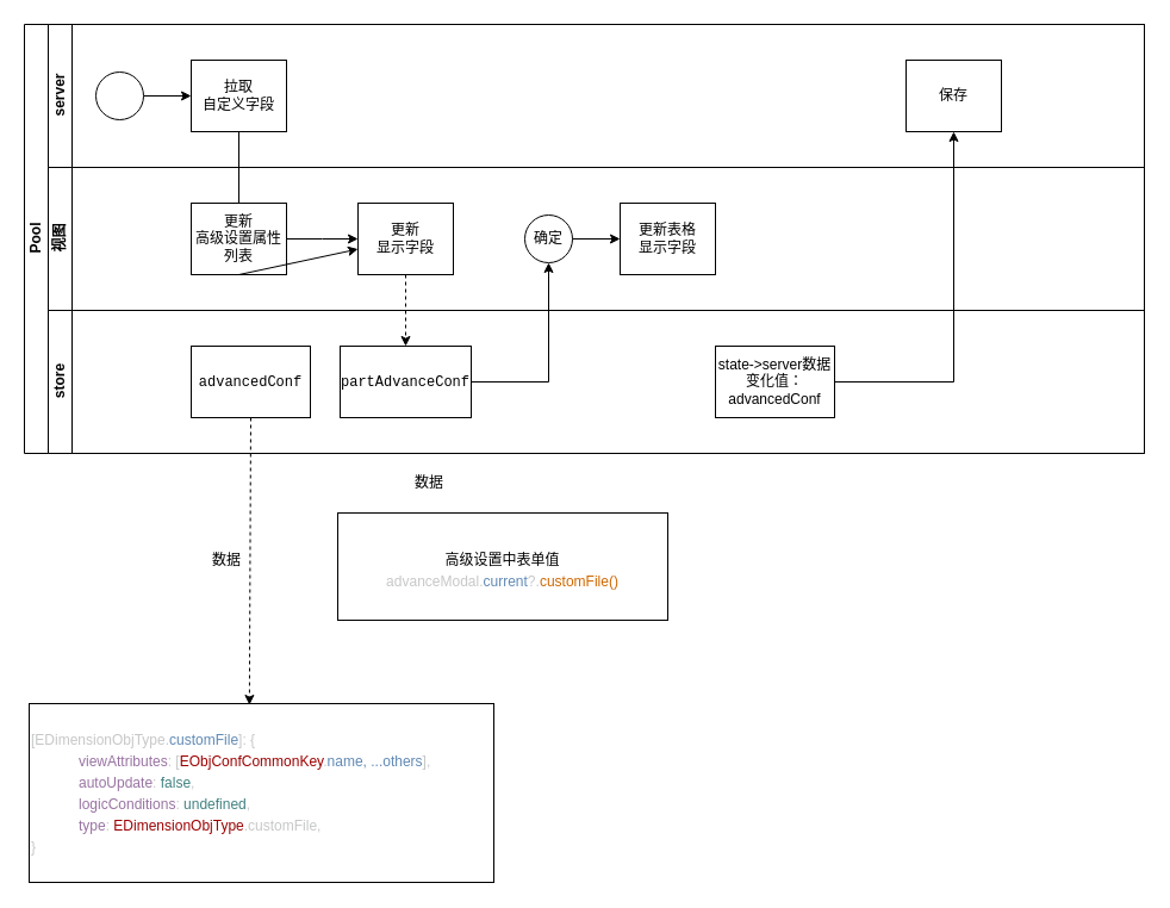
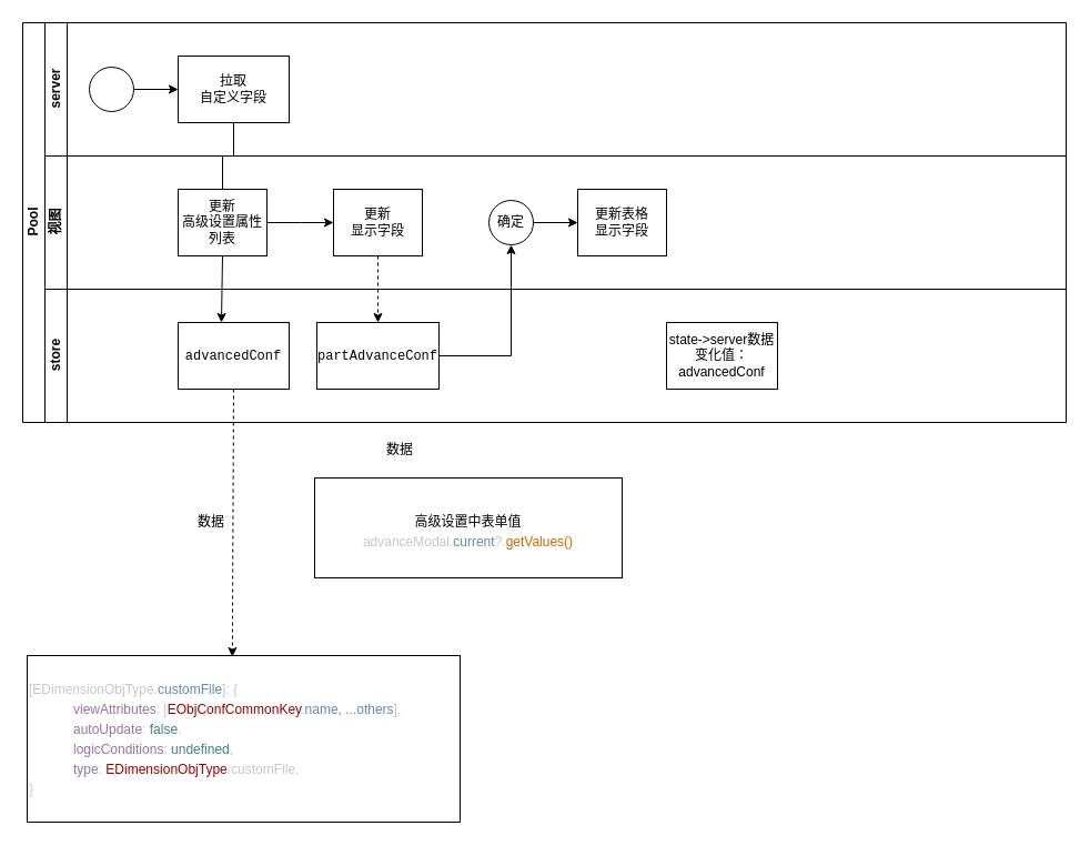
- <mxCell id="7" value="拉取&lt;br&gt;自定义字段" style="rounded=0;whiteSpace=wrap;html=1;fontFamily=Helvetica;fontSize=12;fontColor=#000000;align=center;" parent="4" vertex="1"><mxGeometry x="120" y="30" width="80" height="60" as="geometry" /></mxCell>
+ <mxCell id="7" value="拉取&lt;br&gt;自定义字段" style="rounded=0;whiteSpace=wrap;html=1;fontFamily=Helvetica;fontSize=12;fontColor=#000000;align=center;" parent="4" vertex="1"><mxGeometry x="120" y="30" width="100" height="60" as="geometry" /></mxCell>
- <mxCell id="8" value="保存" style="rounded=0;whiteSpace=wrap;html=1;fontFamily=Helvetica;fontSize=12;fontColor=#000000;align=center;" vertex="1" parent="4"><mxGeometry x="720" y="30" width="80" height="60" as="geometry" /></mxCell>
- <mxCell id="20" value="" style="endArrow=classic;html=1;rounded=0;hachureGap=4;fontFamily=Architects Daughter;fontSource=https%3A%2F%2Ffonts.googleapis.com%2Fcss%3Ffamily%3DArchitects%2BDaughter;fontSize=16;exitX=0.5;exitY=1;exitDx=0;exitDy=0;" edge="1" parent="2" source="11" target="12"><mxGeometry width="50" height="50" relative="1" as="geometry"><mxPoint x="-90" y="320" as="sourcePoint" /><mxPoint x="-40" y="270" as="targetPoint" /></mxGeometry></mxCell>
+ <mxCell id="20" value="" style="endArrow=classic;html=1;rounded=0;hachureGap=4;fontFamily=Architects Daughter;fontSource=https%3A%2F%2Ffonts.googleapis.com%2Fcss%3Ffamily%3DArchitects%2BDaughter;fontSize=16;exitX=0.5;exitY=1;exitDx=0;exitDy=0;entryX=0.39;entryY=0;entryDx=0;entryDy=0;entryPerimeter=0;" edge="1" parent="2" source="11" target="17"><mxGeometry width="50" height="50" relative="1" as="geometry"><mxPoint x="-90" y="320" as="sourcePoint" /><mxPoint x="-40" y="270" as="targetPoint" /></mxGeometry></mxCell>
- <mxCell id="23" value="" style="endArrow=classic;html=1;rounded=0;hachureGap=4;fontFamily=Architects Daughter;fontSource=https%3A%2F%2Ffonts.googleapis.com%2Fcss%3Ffamily%3DArchitects%2BDaughter;fontSize=16;exitX=1;exitY=0.5;exitDx=0;exitDy=0;entryX=0.5;entryY=1;entryDx=0;entryDy=0;" edge="1" parent="2" source="19" target="8"><mxGeometry width="50" height="50" relative="1" as="geometry"><mxPoint x="820" y="300" as="sourcePoint" /><mxPoint x="870" y="250" as="targetPoint" /><Array as="points"><mxPoint x="780" y="300" /></Array></mxGeometry></mxCell>
- <mxCell id="26" value="&lt;font face=&quot;Helvetica&quot; style=&quot;font-size: 12px;&quot;&gt;高级设置中表单值&lt;br&gt;&lt;div style=&quot;color: rgb(197, 200, 198); line-height: 18px;&quot;&gt;advanceModal.&lt;span style=&quot;color: rgb(96, 137, 180);&quot;&gt;current&lt;/span&gt;?.&lt;span style=&quot;color: rgb(206, 103, 0);&quot;&gt;customFile()&lt;/span&gt;&lt;/div&gt;&lt;/font&gt;" style="rounded=0;whiteSpace=wrap;html=1;hachureGap=4;fontFamily=Architects Daughter;fontSource=https%3A%2F%2Ffonts.googleapis.com%2Fcss%3Ffamily%3DArchitects%2BDaughter;fontSize=20;" vertex="1" parent="1"><mxGeometry x="283" y="430" width="277" height="90" as="geometry" /></mxCell>
+ <mxCell id="26" value="&lt;font face=&quot;Helvetica&quot; style=&quot;font-size: 12px;&quot;&gt;高级设置中表单值&lt;br&gt;&lt;div style=&quot;color: rgb(197, 200, 198); line-height: 18px;&quot;&gt;advanceModal.&lt;span style=&quot;color: rgb(96, 137, 180);&quot;&gt;current&lt;/span&gt;?.&lt;span style=&quot;color: rgb(206, 103, 0);&quot;&gt;getValues()&lt;/span&gt;&lt;/div&gt;&lt;/font&gt;" style="rounded=0;whiteSpace=wrap;html=1;hachureGap=4;fontFamily=Architects Daughter;fontSource=https%3A%2F%2Ffonts.googleapis.com%2Fcss%3Ffamily%3DArchitects%2BDaughter;fontSize=20;" vertex="1" parent="1"><mxGeometry x="283" y="430" width="277" height="90" as="geometry" /></mxCell>
